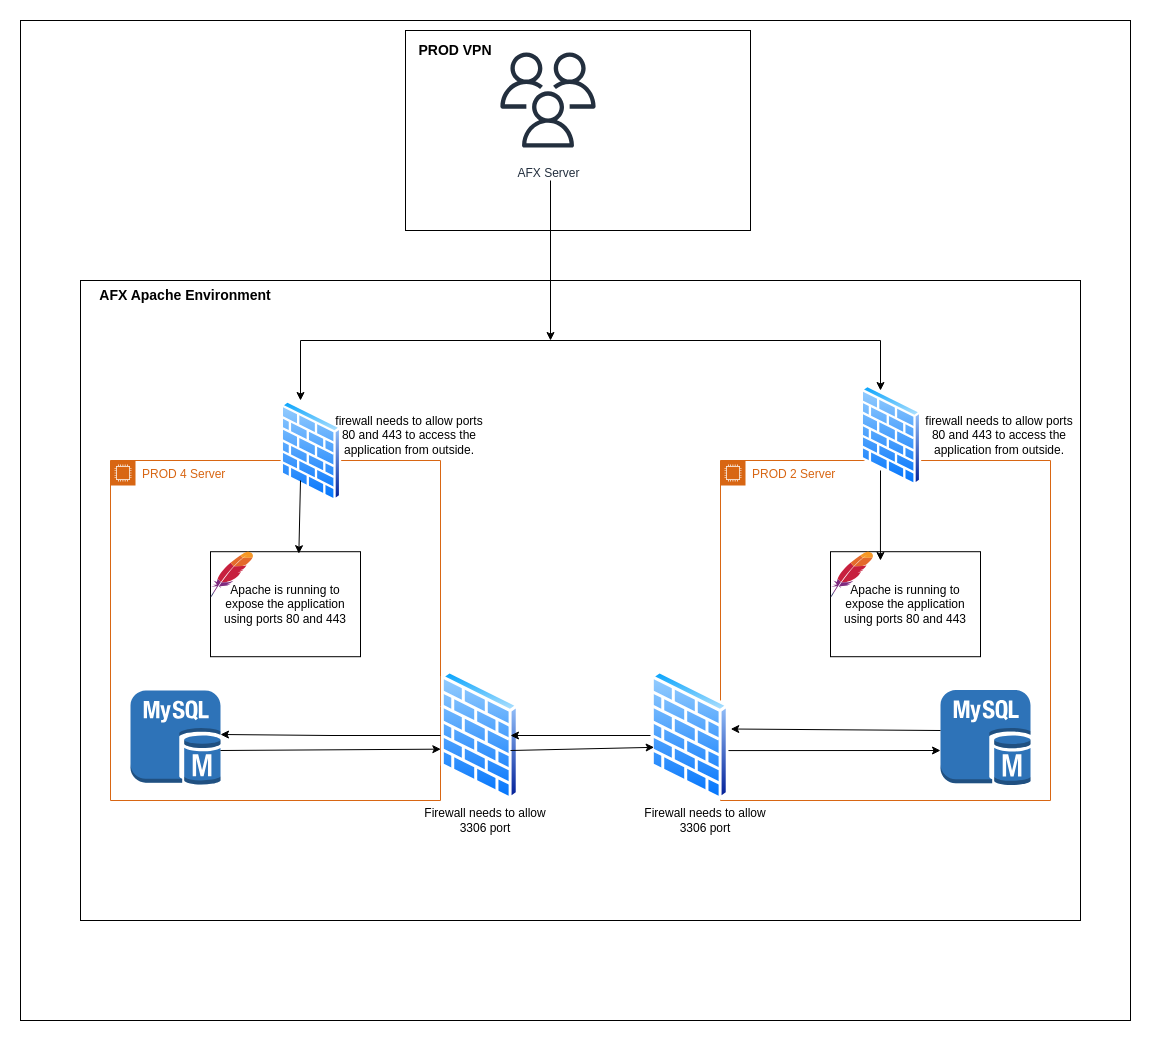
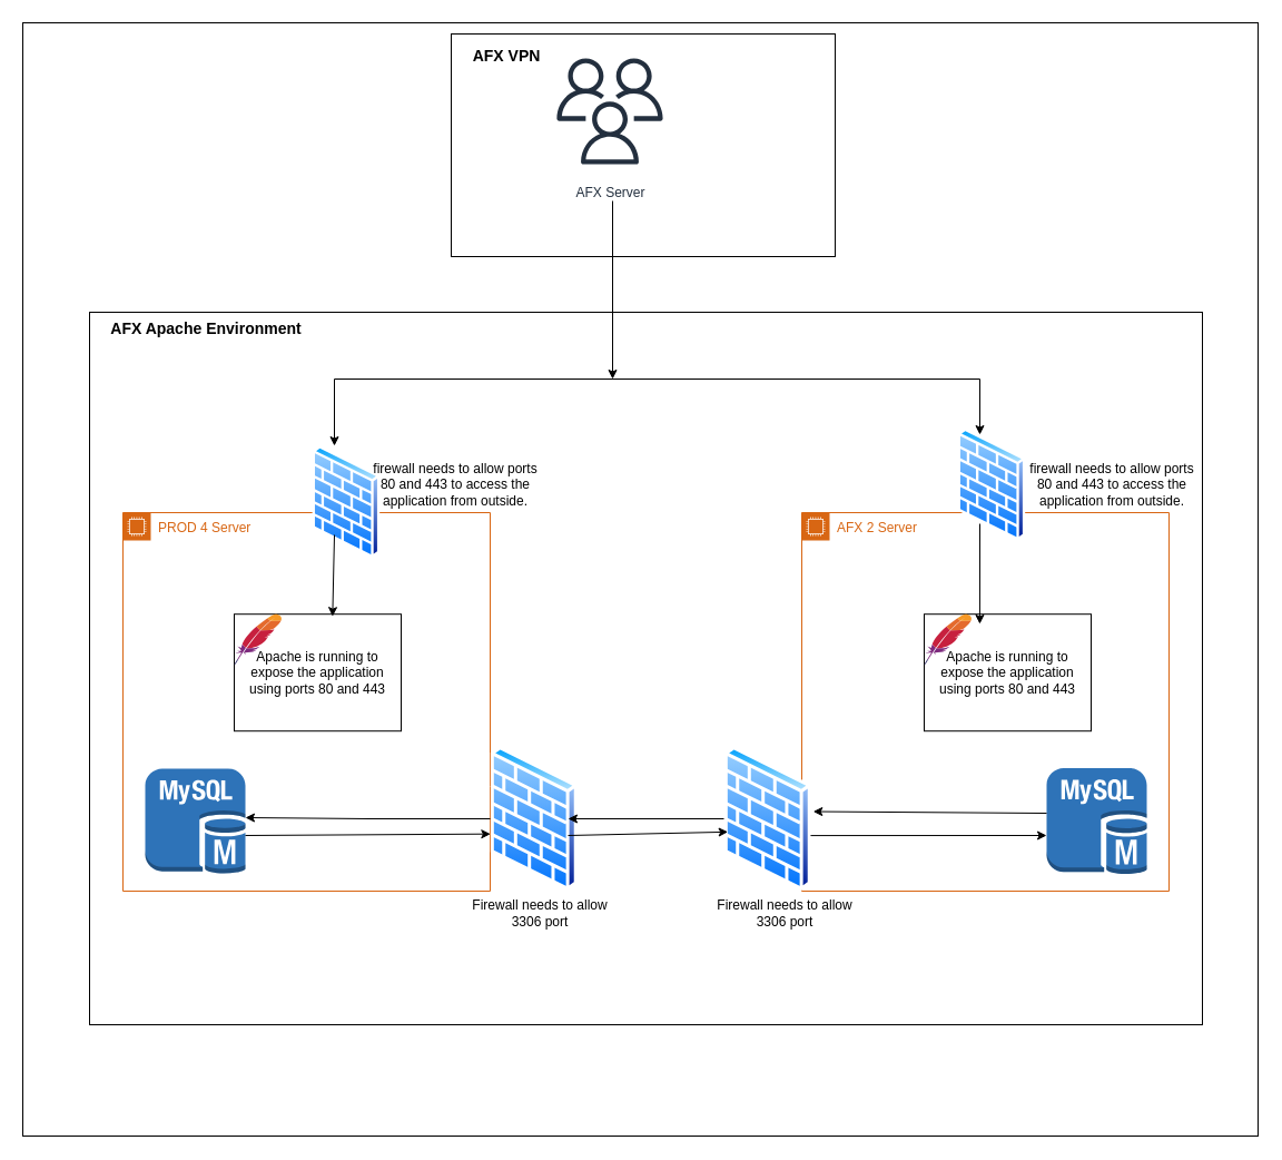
- <mxCell id="34" value="&lt;font style=&quot;font-size: 14px;&quot;&gt;&lt;b&gt;PROD VPN&lt;/b&gt;&lt;/font&gt;" style="text;html=1;align=center;verticalAlign=middle;whiteSpace=wrap;rounded=0;" vertex="1" parent="1"><mxGeometry x="410" y="30" width="90" height="40" as="geometry" /></mxCell>
+ <mxCell id="34" value="&lt;font style=&quot;font-size: 14px;&quot;&gt;&lt;b&gt;AFX VPN&lt;/b&gt;&lt;/font&gt;" style="text;html=1;align=center;verticalAlign=middle;whiteSpace=wrap;rounded=0;" vertex="1" parent="1"><mxGeometry x="410" y="30" width="90" height="40" as="geometry" /></mxCell>
- <mxCell id="9" value="PROD 2 Server" style="points=[[0,0],[0.25,0],[0.5,0],[0.75,0],[1,0],[1,0.25],[1,0.5],[1,0.75],[1,1],[0.75,1],[0.5,1],[0.25,1],[0,1],[0,0.75],[0,0.5],[0,0.25]];outlineConnect=0;gradientColor=none;html=1;whiteSpace=wrap;fontSize=12;fontStyle=0;container=1;pointerEvents=0;collapsible=0;recursiveResize=0;shape=mxgraph.aws4.group;grIcon=mxgraph.aws4.group_ec2_instance_contents;strokeColor=#D86613;fillColor=none;verticalAlign=top;align=left;spacingLeft=30;fontColor=#D86613;dashed=0;" parent="1" vertex="1"><mxGeometry x="720" y="460" width="330" height="340" as="geometry" /></mxCell>
+ <mxCell id="9" value="AFX 2 Server" style="points=[[0,0],[0.25,0],[0.5,0],[0.75,0],[1,0],[1,0.25],[1,0.5],[1,0.75],[1,1],[0.75,1],[0.5,1],[0.25,1],[0,1],[0,0.75],[0,0.5],[0,0.25]];outlineConnect=0;gradientColor=none;html=1;whiteSpace=wrap;fontSize=12;fontStyle=0;container=1;pointerEvents=0;collapsible=0;recursiveResize=0;shape=mxgraph.aws4.group;grIcon=mxgraph.aws4.group_ec2_instance_contents;strokeColor=#D86613;fillColor=none;verticalAlign=top;align=left;spacingLeft=30;fontColor=#D86613;dashed=0;" parent="1" vertex="1"><mxGeometry x="720" y="460" width="330" height="340" as="geometry" /></mxCell>
